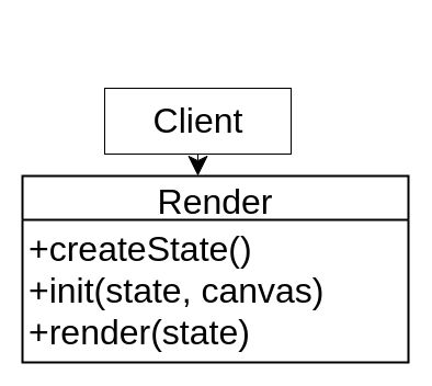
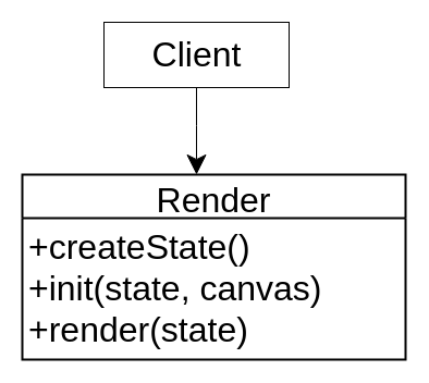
- <mxCell id="3" value="Client" style="html=1;fontSize=32;" parent="1" vertex="1"><mxGeometry x="95" y="80" width="170" height="60" as="geometry" /></mxCell>
+ <mxCell id="3" value="Client" style="html=1;fontSize=32;" parent="1" vertex="1"><mxGeometry x="95" y="20" width="170" height="60" as="geometry" /></mxCell>
